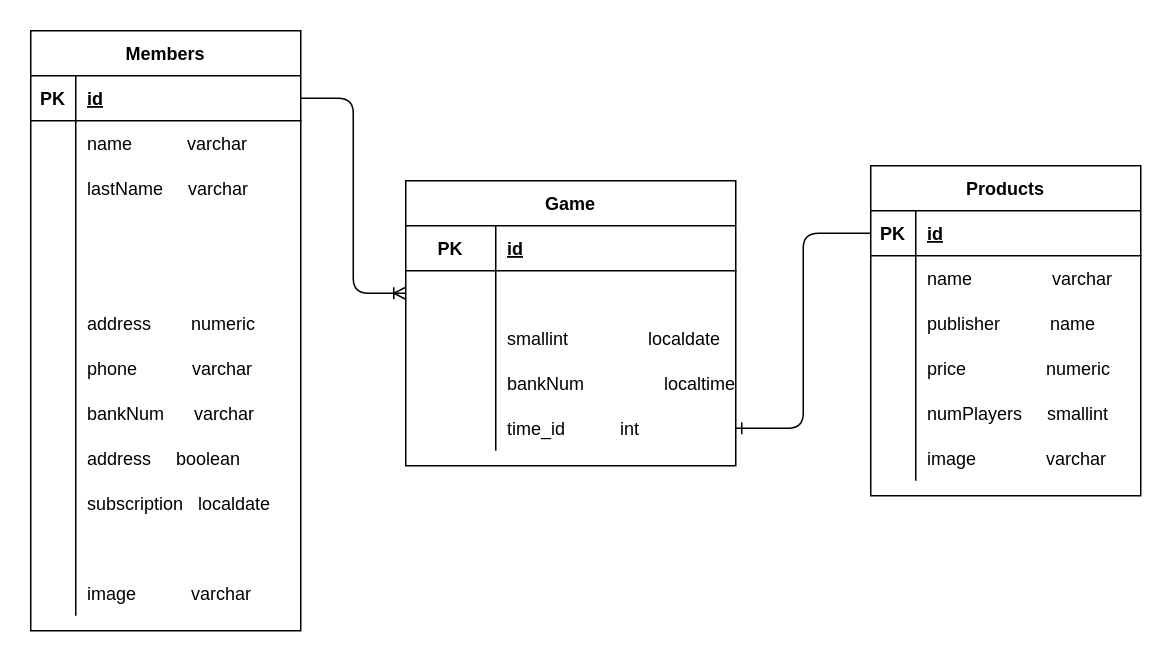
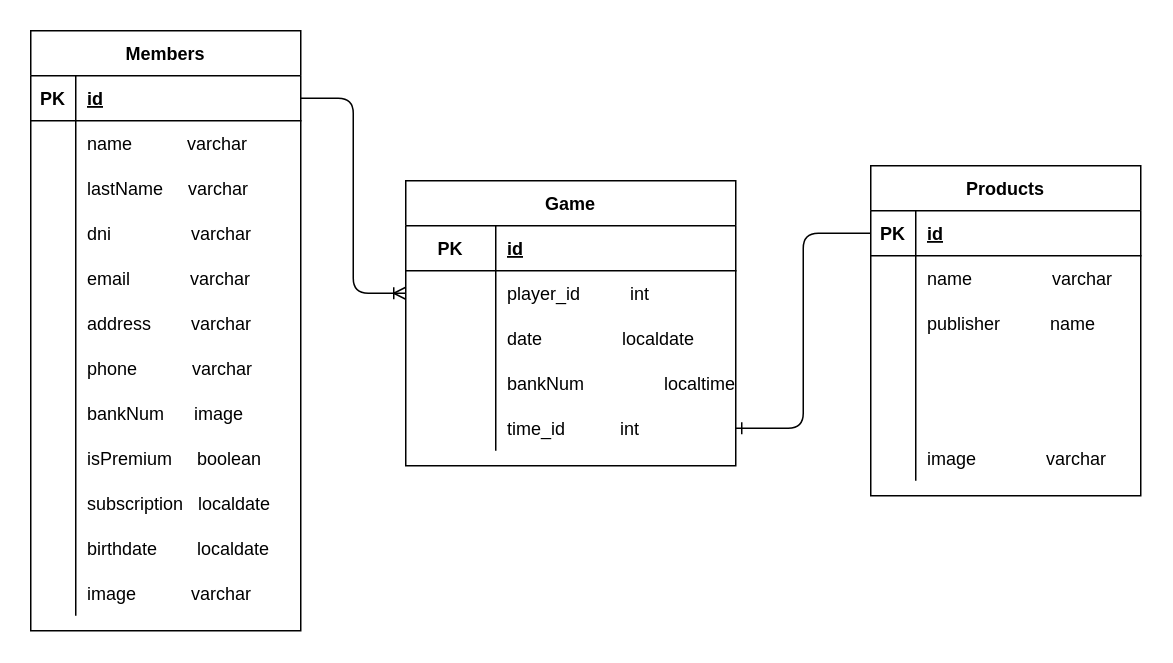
+ <mxCell id="14" value="dni                varchar" style="shape=partialRectangle;connectable=0;fillColor=none;top=0;left=0;bottom=0;right=0;align=left;spacingLeft=6;overflow=hidden;" parent="12" vertex="1"><mxGeometry x="30" width="150" height="30" as="geometry" /></mxCell>
+ <mxCell id="17" value="email            varchar" style="shape=partialRectangle;connectable=0;fillColor=none;top=0;left=0;bottom=0;right=0;align=left;spacingLeft=6;overflow=hidden;" parent="15" vertex="1"><mxGeometry x="30" width="150" height="30" as="geometry" /></mxCell>
+ <mxCell id="64" value="player_id          int" style="shape=partialRectangle;connectable=0;fillColor=none;top=0;left=0;bottom=0;right=0;align=left;spacingLeft=6;overflow=hidden;" parent="62" vertex="1"><mxGeometry x="60" width="160" height="30" as="geometry" /></mxCell>
- <mxCell id="20" value="address        numeric" style="shape=partialRectangle;connectable=0;fillColor=none;top=0;left=0;bottom=0;right=0;align=left;spacingLeft=6;overflow=hidden;" parent="18" vertex="1"><mxGeometry x="30" width="150" height="30" as="geometry" /></mxCell>
+ <mxCell id="20" value="address        varchar" style="shape=partialRectangle;connectable=0;fillColor=none;top=0;left=0;bottom=0;right=0;align=left;spacingLeft=6;overflow=hidden;" parent="18" vertex="1"><mxGeometry x="30" width="150" height="30" as="geometry" /></mxCell>
- <mxCell id="67" value="smallint                localdate" style="shape=partialRectangle;connectable=0;fillColor=none;top=0;left=0;bottom=0;right=0;align=left;spacingLeft=6;overflow=hidden;" parent="65" vertex="1"><mxGeometry x="60" width="160" height="30" as="geometry" /></mxCell>
+ <mxCell id="67" value="date                localdate" style="shape=partialRectangle;connectable=0;fillColor=none;top=0;left=0;bottom=0;right=0;align=left;spacingLeft=6;overflow=hidden;" parent="65" vertex="1"><mxGeometry x="60" width="160" height="30" as="geometry" /></mxCell>
- <mxCell id="51" value="price                numeric" style="shape=partialRectangle;connectable=0;fillColor=none;top=0;left=0;bottom=0;right=0;align=left;spacingLeft=6;overflow=hidden;" parent="49" vertex="1"><mxGeometry x="30" width="150" height="30" as="geometry" /></mxCell>
- <mxCell id="54" value="numPlayers     smallint" style="shape=partialRectangle;connectable=0;fillColor=none;top=0;left=0;bottom=0;right=0;align=left;spacingLeft=6;overflow=hidden;" parent="52" vertex="1"><mxGeometry x="30" width="150" height="30" as="geometry" /></mxCell>
- <mxCell id="26" value="bankNum      varchar" style="shape=partialRectangle;connectable=0;fillColor=none;top=0;left=0;bottom=0;right=0;align=left;spacingLeft=6;overflow=hidden;" parent="24" vertex="1"><mxGeometry x="30" width="150" height="30" as="geometry" /></mxCell>
+ <mxCell id="26" value="bankNum      image" style="shape=partialRectangle;connectable=0;fillColor=none;top=0;left=0;bottom=0;right=0;align=left;spacingLeft=6;overflow=hidden;" parent="24" vertex="1"><mxGeometry x="30" width="150" height="30" as="geometry" /></mxCell>
- <mxCell id="29" value="address     boolean" style="shape=partialRectangle;connectable=0;fillColor=none;top=0;left=0;bottom=0;right=0;align=left;spacingLeft=6;overflow=hidden;" parent="27" vertex="1"><mxGeometry x="30" width="150" height="30" as="geometry" /></mxCell>
+ <mxCell id="29" value="isPremium     boolean" style="shape=partialRectangle;connectable=0;fillColor=none;top=0;left=0;bottom=0;right=0;align=left;spacingLeft=6;overflow=hidden;" parent="27" vertex="1"><mxGeometry x="30" width="150" height="30" as="geometry" /></mxCell>
+ <mxCell id="35" value="birthdate        localdate" style="shape=partialRectangle;connectable=0;fillColor=none;top=0;left=0;bottom=0;right=0;align=left;spacingLeft=6;overflow=hidden;" parent="33" vertex="1"><mxGeometry x="30" width="150" height="30" as="geometry" /></mxCell>
